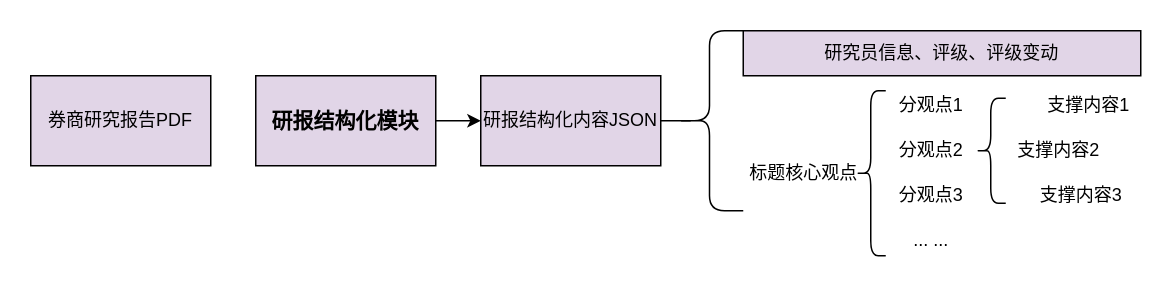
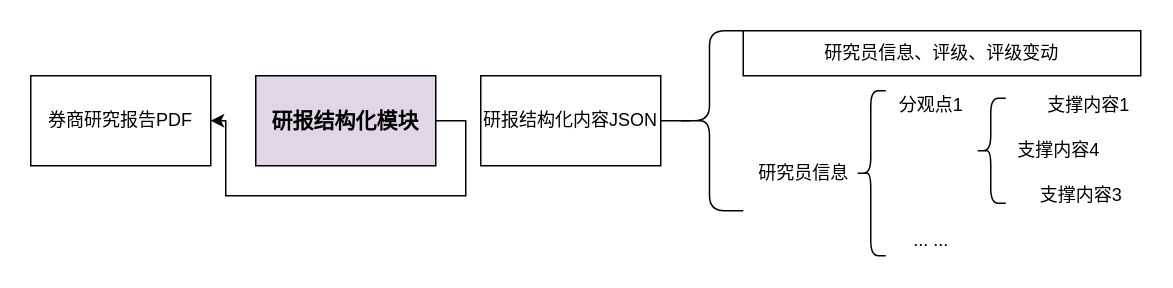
- <mxCell id="5" value="研究员信息、评级、评级变动" style="rounded=0;whiteSpace=wrap;html=1;fillColor=#e1d5e7;" vertex="1" parent="1"><mxGeometry x="495" y="20" width="265" height="30" as="geometry" /></mxCell>
+ <mxCell id="5" value="研究员信息、评级、评级变动" style="rounded=0;whiteSpace=wrap;html=1;" vertex="1" parent="1"><mxGeometry x="495" y="20" width="265" height="30" as="geometry" /></mxCell>
- <mxCell id="4" value="券商研究报告PDF" style="rounded=0;whiteSpace=wrap;html=1;fillColor=#e1d5e7;" vertex="1" parent="1"><mxGeometry x="20" y="50" width="120" height="60" as="geometry" /></mxCell>
+ <mxCell id="4" value="券商研究报告PDF" style="rounded=0;whiteSpace=wrap;html=1;" vertex="1" parent="1"><mxGeometry x="20" y="50" width="120" height="60" as="geometry" /></mxCell>
- <mxCell id="2" style="edgeStyle=orthogonalEdgeStyle;rounded=0;orthogonalLoop=1;jettySize=auto;html=1;exitX=1;exitY=0.5;exitDx=0;exitDy=0;entryX=0;entryY=0.5;entryDx=0;entryDy=0;" edge="1" parent="1" source="3" target="8"><mxGeometry relative="1" as="geometry" /></mxCell>
+ <mxCell id="2" style="edgeStyle=orthogonalEdgeStyle;rounded=0;orthogonalLoop=1;jettySize=auto;html=1;exitX=1;exitY=0.5;exitDx=0;exitDy=0;" edge="1" parent="1" source="3" target="4"><mxGeometry relative="1" as="geometry" /></mxCell>
- <mxCell id="8" value="研报结构化内容JSON" style="rounded=0;whiteSpace=wrap;html=1;fillColor=#e1d5e7;" vertex="1" parent="1"><mxGeometry x="320" y="50" width="120" height="60" as="geometry" /></mxCell>
+ <mxCell id="8" value="研报结构化内容JSON" style="rounded=0;whiteSpace=wrap;html=1;" vertex="1" parent="1"><mxGeometry x="320" y="50" width="120" height="60" as="geometry" /></mxCell>
- <mxCell id="12" value="分观点2" style="text;html=1;align=center;verticalAlign=middle;resizable=0;points=[];autosize=1;" vertex="1" parent="1"><mxGeometry x="590" y="90" width="60" height="20" as="geometry" /></mxCell>
- <mxCell id="17" value="支撑内容2" style="text;html=1;align=center;verticalAlign=middle;resizable=0;points=[];autosize=1;" vertex="1" parent="1"><mxGeometry x="670" y="90" width="70" height="20" as="geometry" /></mxCell>
+ <mxCell id="17" value="支撑内容4" style="text;html=1;align=center;verticalAlign=middle;resizable=0;points=[];autosize=1;" vertex="1" parent="1"><mxGeometry x="670" y="90" width="70" height="20" as="geometry" /></mxCell>
- <mxCell id="9" value="标题核心观点" style="text;html=1;align=center;verticalAlign=middle;resizable=0;points=[];autosize=1;" vertex="1" parent="1"><mxGeometry x="490" y="105" width="90" height="20" as="geometry" /></mxCell>
+ <mxCell id="9" value="研究员信息" style="text;html=1;align=center;verticalAlign=middle;resizable=0;points=[];autosize=1;" vertex="1" parent="1"><mxGeometry x="490" y="105" width="90" height="20" as="geometry" /></mxCell>
- <mxCell id="13" value="分观点3" style="text;html=1;align=center;verticalAlign=middle;resizable=0;points=[];autosize=1;" vertex="1" parent="1"><mxGeometry x="590" y="120" width="60" height="20" as="geometry" /></mxCell>
